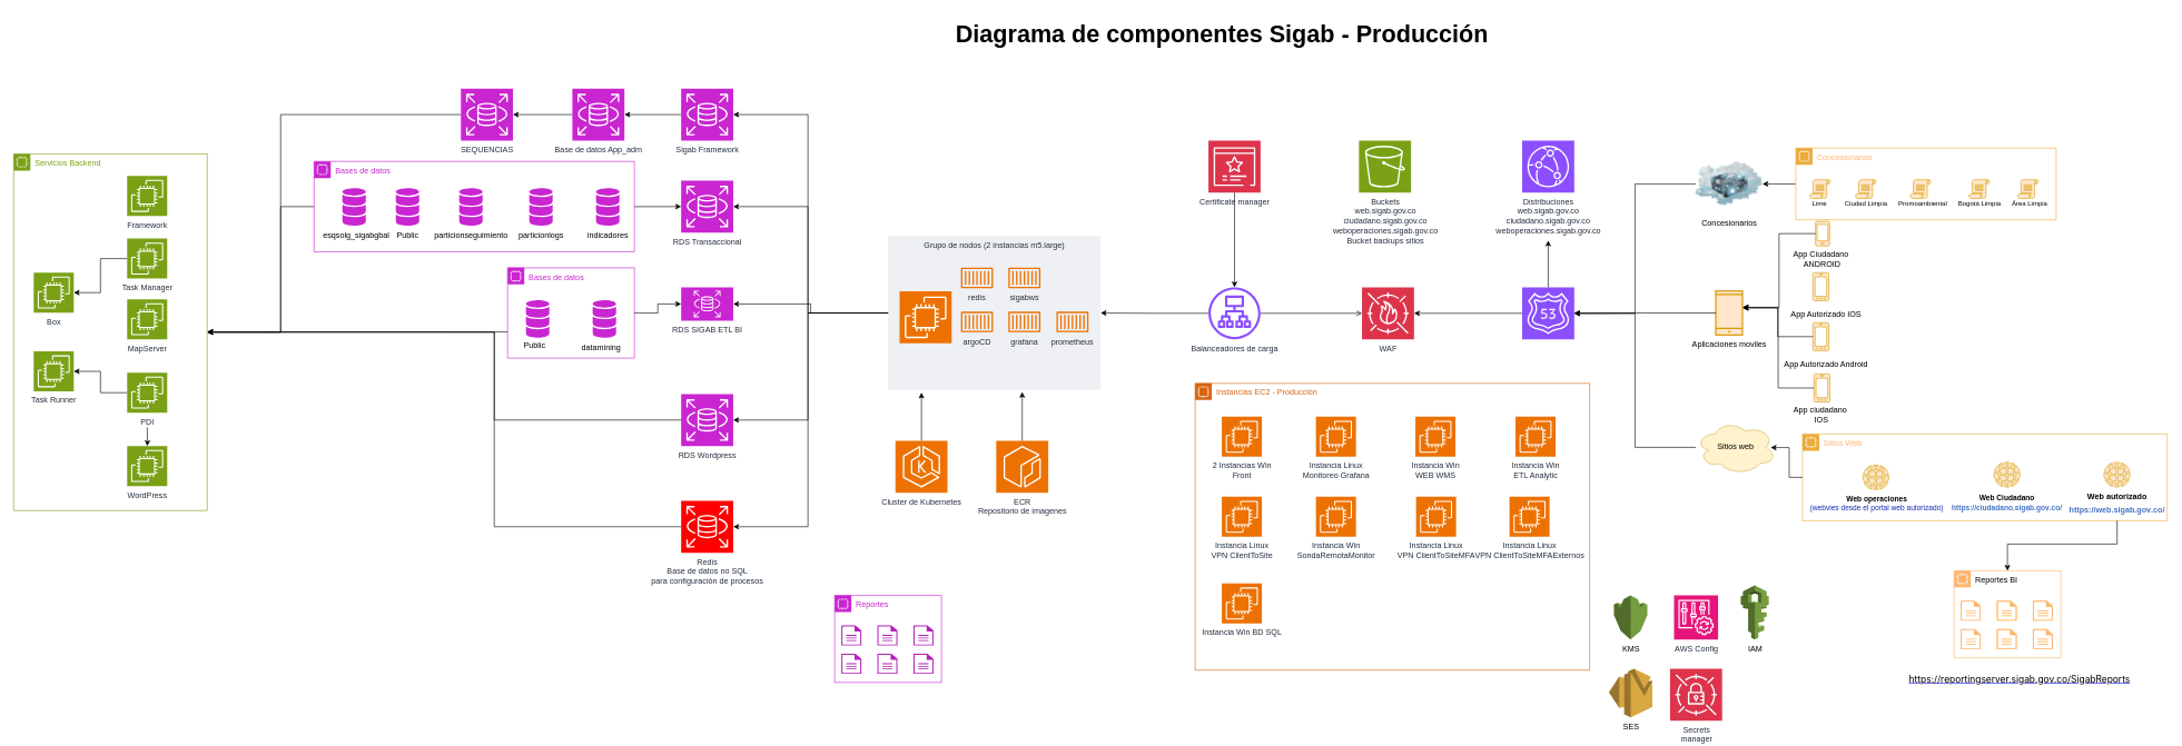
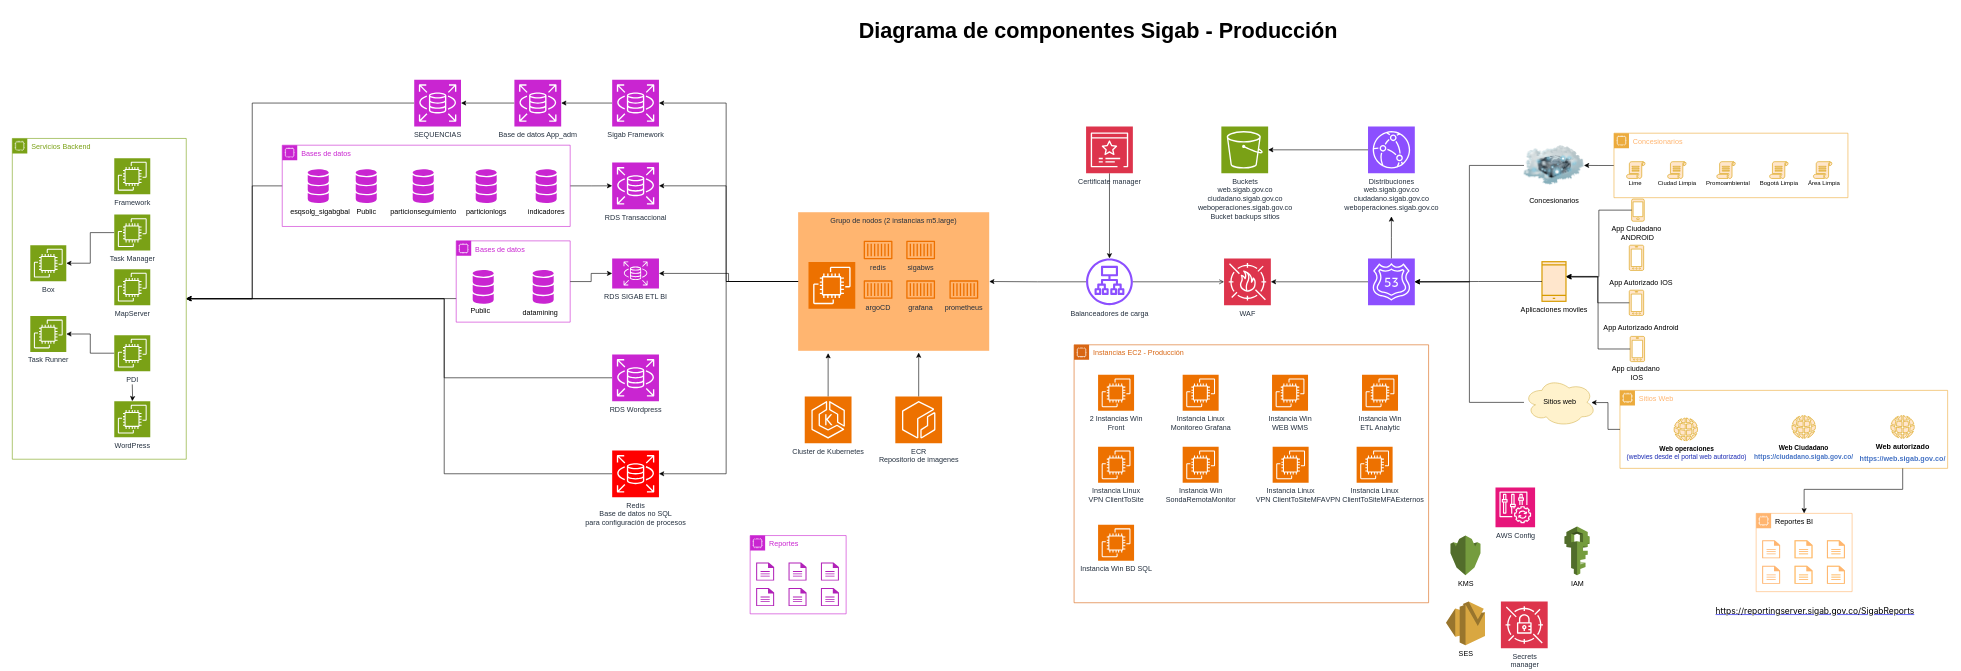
+ <mxCell id="57" style="edgeStyle=orthogonalEdgeStyle;rounded=0;orthogonalLoop=1;jettySize=auto;html=1;entryX=1;entryY=0.5;entryDx=0;entryDy=0;entryPerimeter=0;" edge="1" parent="1" source="55" target="54"><mxGeometry relative="1" as="geometry" /></mxCell>
- <mxCell id="16" value="Grupo de nodos (2 instancias m5.large)" style="fillColor=#EFF0F3;strokeColor=none;dashed=0;verticalAlign=top;fontStyle=0;fontColor=#232F3D;whiteSpace=wrap;html=1;" vertex="1" parent="15"><mxGeometry width="318.5" height="231" as="geometry" /></mxCell>
+ <mxCell id="16" value="Grupo de nodos (2 instancias m5.large)" style="fillColor=#ffb570;strokeColor=none;dashed=0;verticalAlign=top;fontStyle=0;fontColor=#232F3D;whiteSpace=wrap;html=1;" vertex="1" parent="15"><mxGeometry width="318.5" height="231" as="geometry" /></mxCell>
- <mxCell id="26" style="edgeStyle=orthogonalEdgeStyle;rounded=0;orthogonalLoop=1;jettySize=auto;html=1;entryX=1;entryY=0.5;entryDx=0;entryDy=0;entryPerimeter=0;" edge="1" parent="1" source="16" target="14"><mxGeometry relative="1" as="geometry"><Array as="points"><mxPoint x="1210" y="468" /><mxPoint x="1210" y="629" /></Array></mxGeometry></mxCell>
- <mxCell id="50" value="AWS Config" style="sketch=0;points=[[0,0,0],[0.25,0,0],[0.5,0,0],[0.75,0,0],[1,0,0],[0,1,0],[0.25,1,0],[0.5,1,0],[0.75,1,0],[1,1,0],[0,0.25,0],[0,0.5,0],[0,0.75,0],[1,0.25,0],[1,0.5,0],[1,0.75,0]];points=[[0,0,0],[0.25,0,0],[0.5,0,0],[0.75,0,0],[1,0,0],[0,1,0],[0.25,1,0],[0.5,1,0],[0.75,1,0],[1,1,0],[0,0.25,0],[0,0.5,0],[0,0.75,0],[1,0.25,0],[1,0.5,0],[1,0.75,0]];outlineConnect=0;fontColor=#232F3E;fillColor=#E7157B;strokeColor=#ffffff;dashed=0;verticalLabelPosition=bottom;verticalAlign=top;align=center;html=1;fontSize=12;fontStyle=0;aspect=fixed;shape=mxgraph.aws4.resourceIcon;resIcon=mxgraph.aws4.config;" vertex="1" parent="1"><mxGeometry x="2507.5" y="892" width="66" height="66" as="geometry" /></mxCell>
+ <mxCell id="50" value="AWS Config" style="sketch=0;points=[[0,0,0],[0.25,0,0],[0.5,0,0],[0.75,0,0],[1,0,0],[0,1,0],[0.25,1,0],[0.5,1,0],[0.75,1,0],[1,1,0],[0,0.25,0],[0,0.5,0],[0,0.75,0],[1,0.25,0],[1,0.5,0],[1,0.75,0]];points=[[0,0,0],[0.25,0,0],[0.5,0,0],[0.75,0,0],[1,0,0],[0,1,0],[0.25,1,0],[0.5,1,0],[0.75,1,0],[1,1,0],[0,0.25,0],[0,0.5,0],[0,0.75,0],[1,0.25,0],[1,0.5,0],[1,0.75,0]];outlineConnect=0;fontColor=#232F3E;fillColor=#E7157B;strokeColor=#ffffff;dashed=0;verticalLabelPosition=bottom;verticalAlign=top;align=center;html=1;fontSize=12;fontStyle=0;aspect=fixed;shape=mxgraph.aws4.resourceIcon;resIcon=mxgraph.aws4.config;" vertex="1" parent="1"><mxGeometry x="2492.5" y="812" width="66" height="66" as="geometry" /></mxCell>
